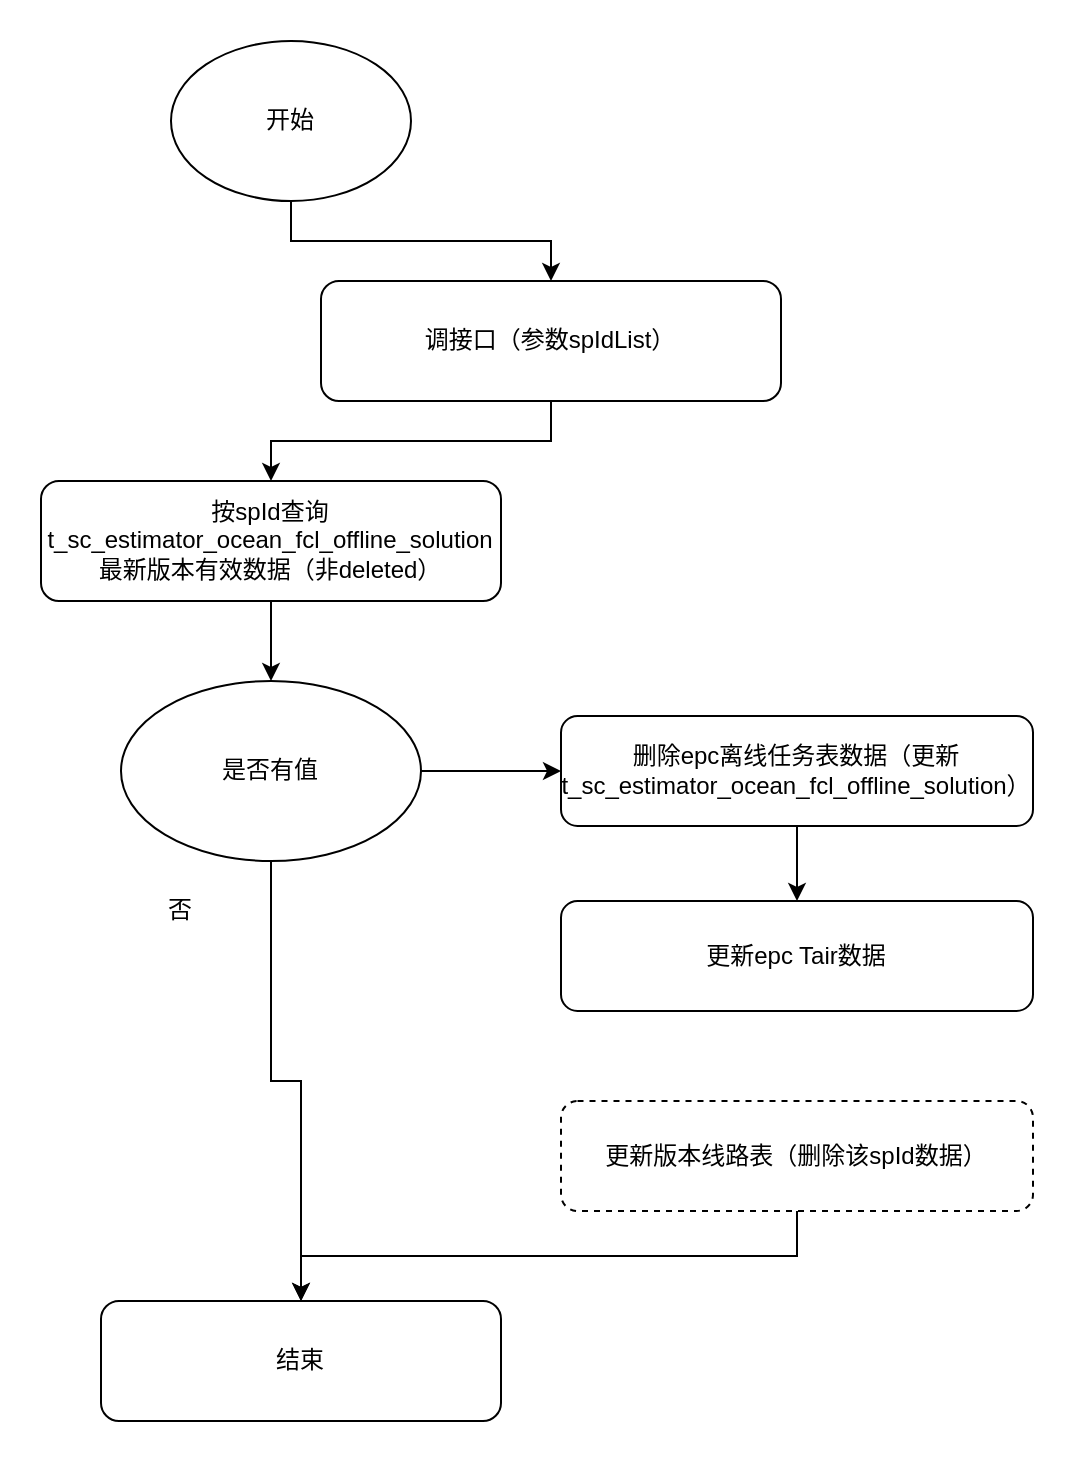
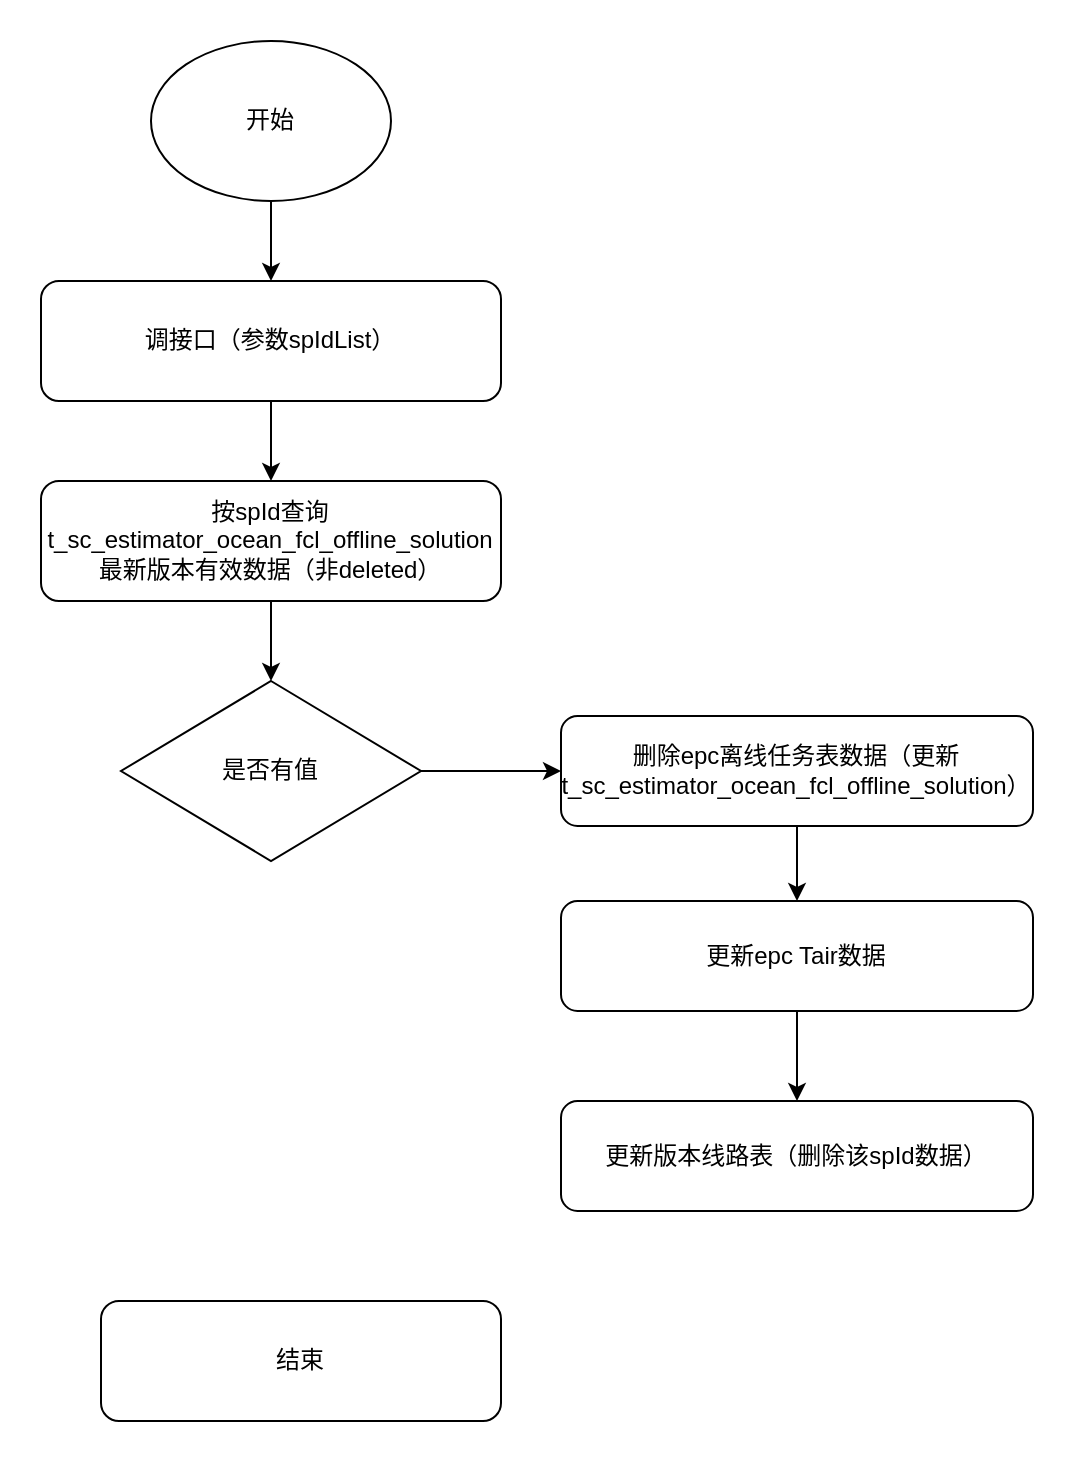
- <mxCell id="3" value="开始" style="ellipse;whiteSpace=wrap;html=1;fillColor=none;" parent="1" vertex="1"><mxGeometry x="85" y="20" width="120" height="80" as="geometry" /></mxCell>
+ <mxCell id="3" value="开始" style="ellipse;whiteSpace=wrap;html=1;fillColor=none;" parent="1" vertex="1"><mxGeometry x="75" y="20" width="120" height="80" as="geometry" /></mxCell>
- <mxCell id="5" value="调接口（参数spIdList）" style="rounded=1;whiteSpace=wrap;html=1;fillColor=none;" parent="1" vertex="1"><mxGeometry x="160" y="140" width="230" height="60" as="geometry" /></mxCell>
+ <mxCell id="5" value="调接口（参数spIdList）" style="rounded=1;whiteSpace=wrap;html=1;fillColor=none;" parent="1" vertex="1"><mxGeometry x="20" y="140" width="230" height="60" as="geometry" /></mxCell>
- <mxCell id="10" value="是否有值" style="ellipse;whiteSpace=wrap;html=1;fillColor=none;" parent="1" vertex="1"><mxGeometry x="60" y="340" width="150" height="90" as="geometry" /></mxCell>
+ <mxCell id="10" value="是否有值" style="rhombus;whiteSpace=wrap;html=1;fillColor=none;" parent="1" vertex="1"><mxGeometry x="60" y="340" width="150" height="90" as="geometry" /></mxCell>
- <mxCell id="12" value="否" style="text;html=1;align=center;verticalAlign=middle;whiteSpace=wrap;rounded=0;" parent="1" vertex="1"><mxGeometry x="60" y="440" width="60" height="30" as="geometry" /></mxCell>
+ <mxCell id="15" style="edgeStyle=orthogonalEdgeStyle;rounded=0;orthogonalLoop=1;jettySize=auto;html=1;exitX=0.5;exitY=1;exitDx=0;exitDy=0;entryX=0.5;entryY=0;entryDx=0;entryDy=0;" parent="1" source="16" target="18" edge="1"><mxGeometry relative="1" as="geometry" /></mxCell>
- <mxCell id="8" style="edgeStyle=orthogonalEdgeStyle;rounded=0;orthogonalLoop=1;jettySize=auto;html=1;exitX=0.5;exitY=1;exitDx=0;exitDy=0;entryX=0.5;entryY=0;entryDx=0;entryDy=0;" parent="1" source="10" target="11" edge="1"><mxGeometry relative="1" as="geometry" /></mxCell>
- <mxCell id="18" value="更新版本线路表（删除该spId数据）" style="rounded=1;whiteSpace=wrap;html=1;fillColor=none;dashed=1;" parent="1" vertex="1"><mxGeometry x="280" y="550" width="236" height="55" as="geometry" /></mxCell>
+ <mxCell id="18" value="更新版本线路表（删除该spId数据）" style="rounded=1;whiteSpace=wrap;html=1;fillColor=none;" parent="1" vertex="1"><mxGeometry x="280" y="550" width="236" height="55" as="geometry" /></mxCell>
- <mxCell id="17" style="edgeStyle=orthogonalEdgeStyle;rounded=0;orthogonalLoop=1;jettySize=auto;html=1;exitX=0.5;exitY=1;exitDx=0;exitDy=0;entryX=0.5;entryY=0;entryDx=0;entryDy=0;" parent="1" source="18" target="11" edge="1"><mxGeometry relative="1" as="geometry" /></mxCell>
